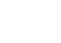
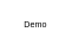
+ <mxCell id="2" value="Demo" style="text;html=1;strokeColor=none;fillColor=none;align=center;verticalAlign=middle;whiteSpace=wrap;rounded=0;" vertex="1" parent="1"><mxGeometry x="20" y="20" width="60" height="30" as="geometry" /></mxCell>
